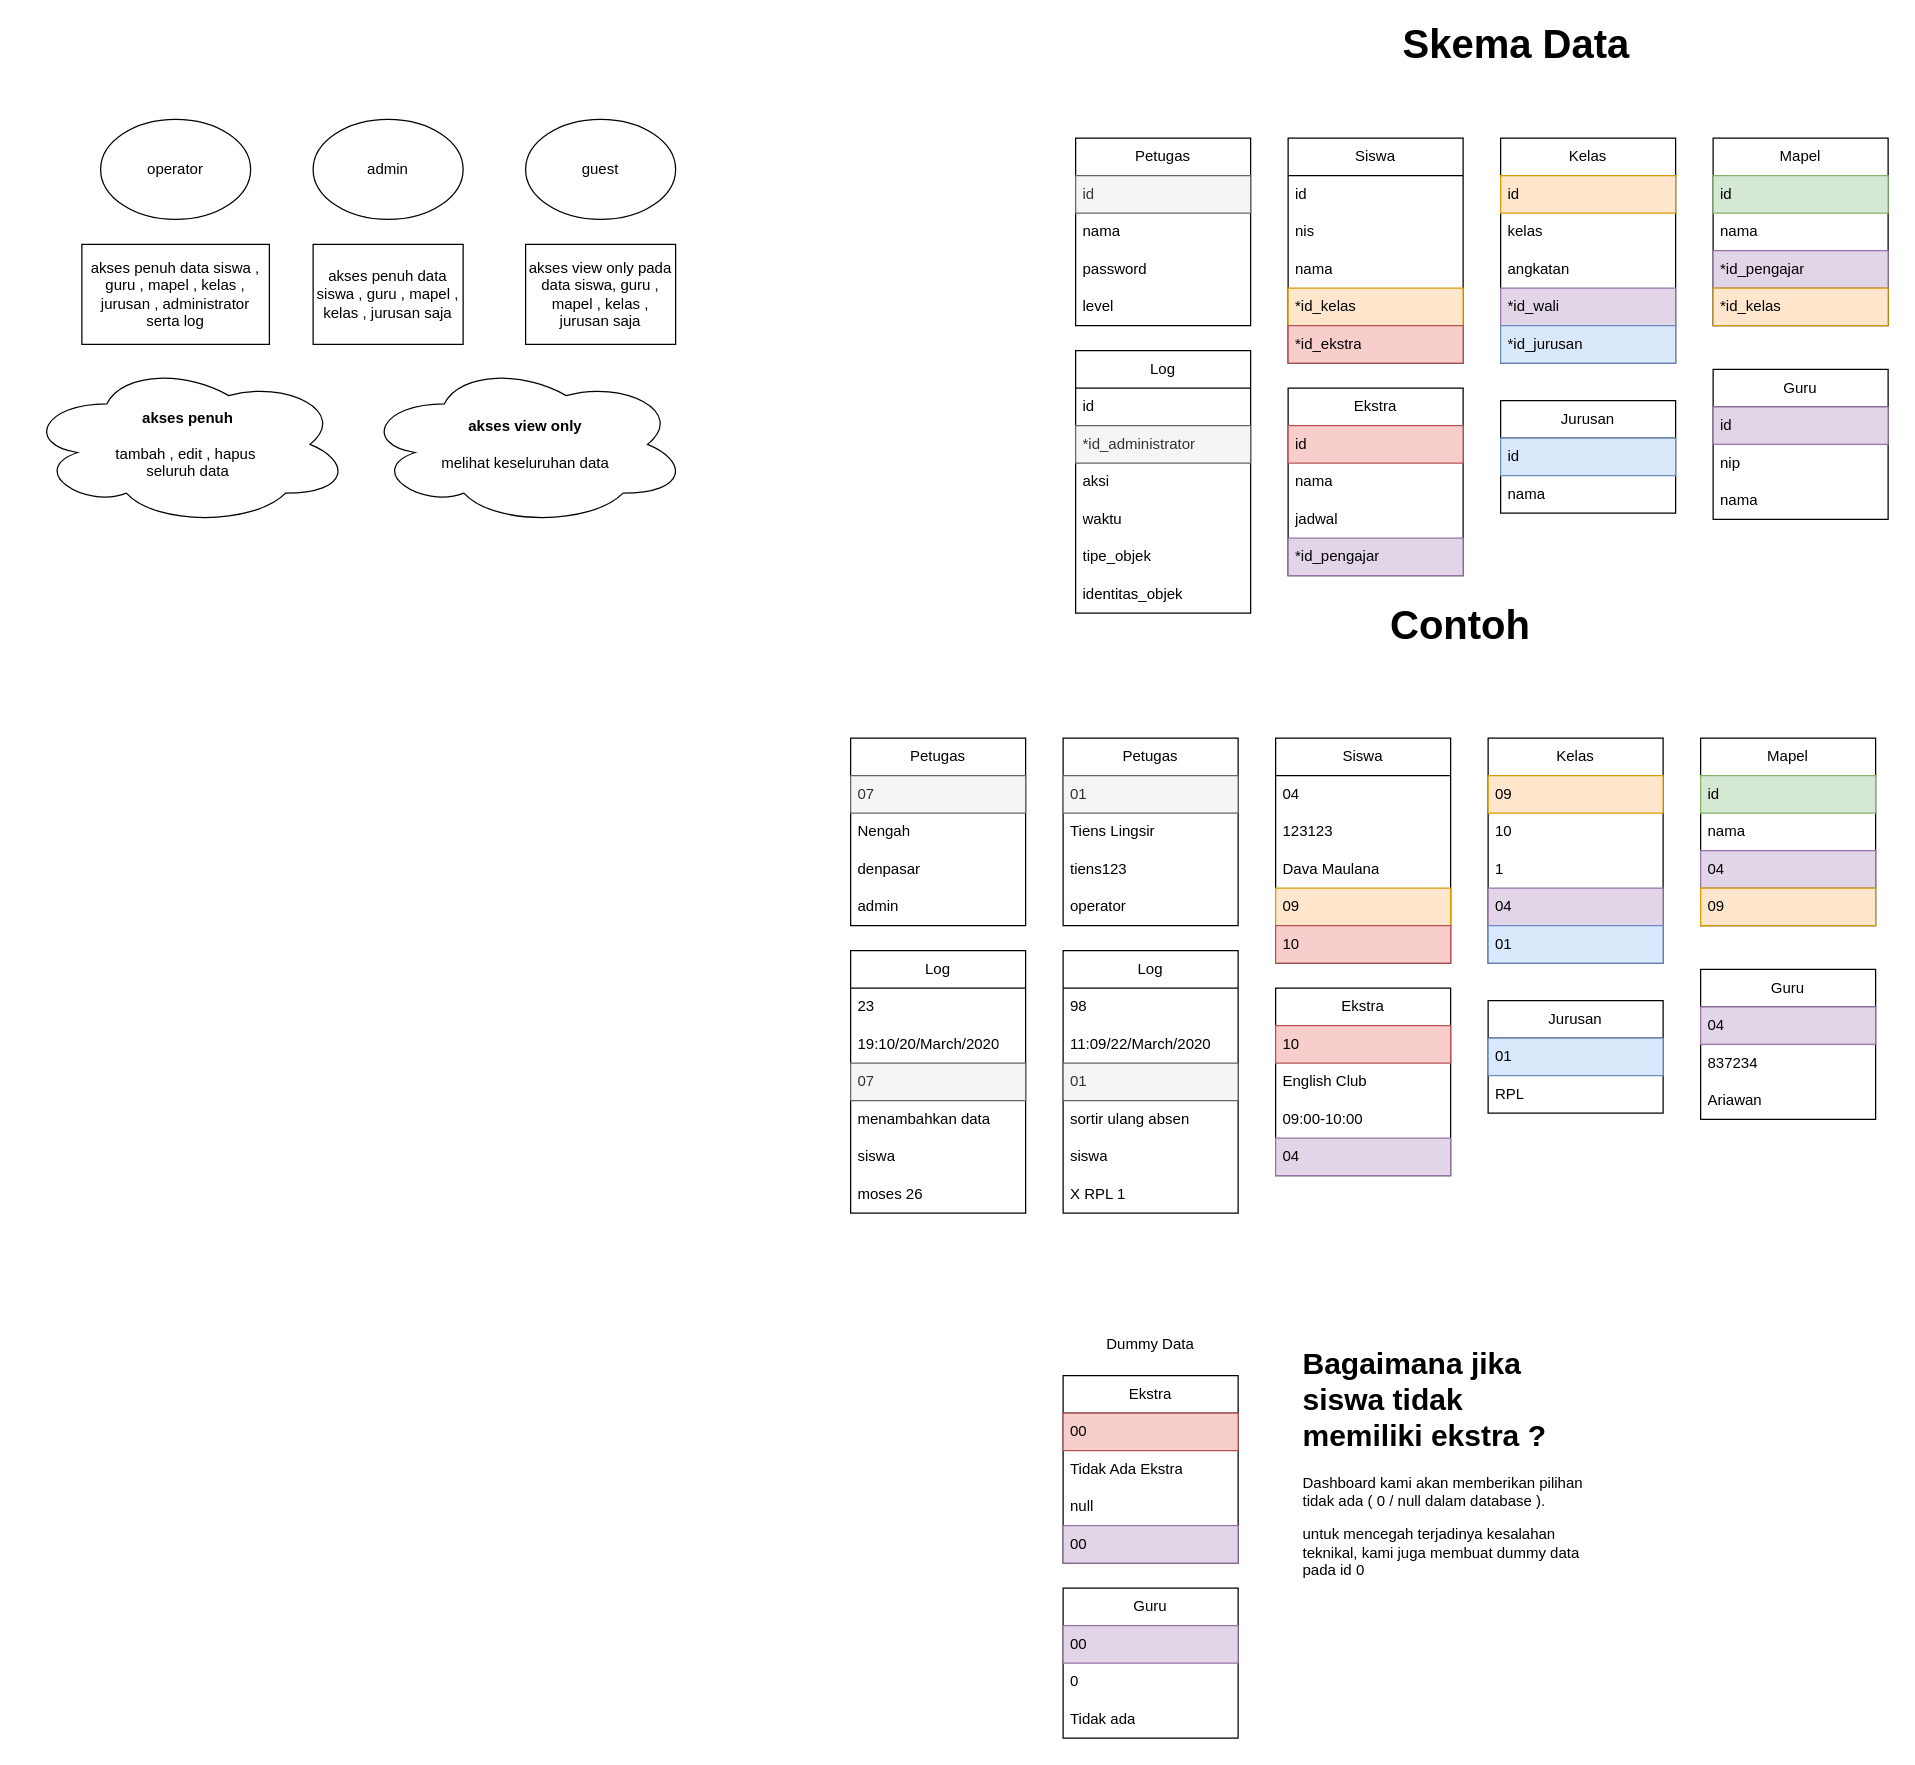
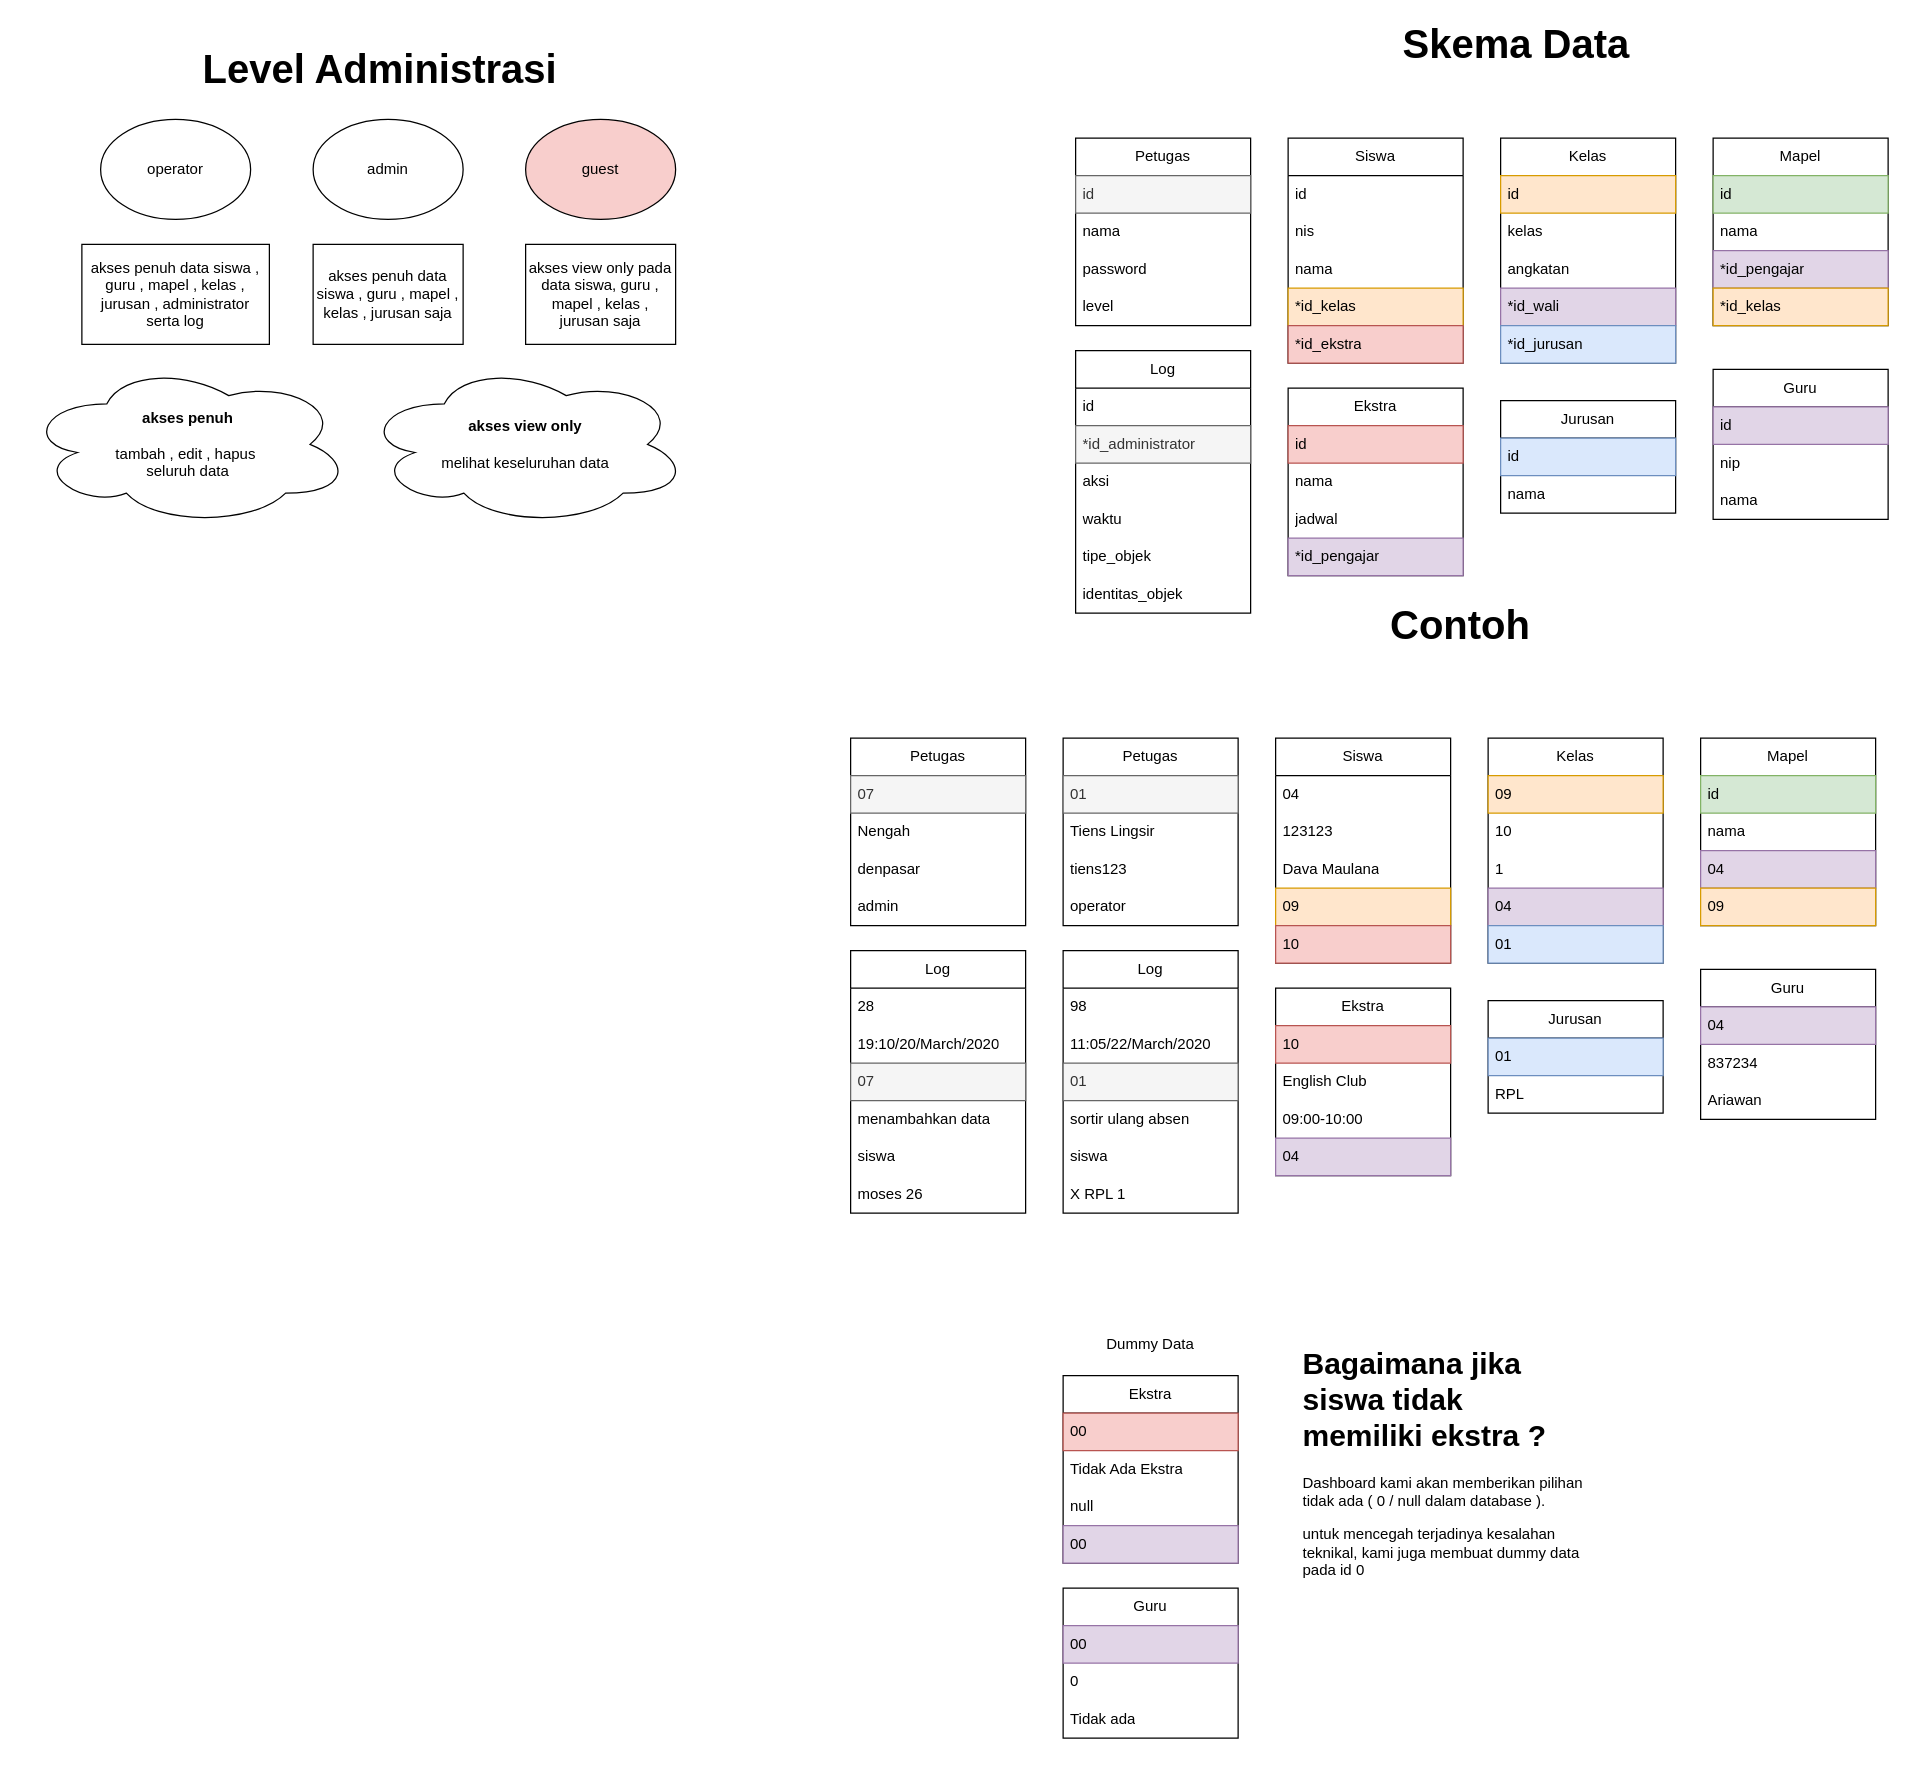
+ <mxCell id="46" value="Level Administrasi" style="text;html=1;align=left;verticalAlign=middle;whiteSpace=wrap;rounded=0;fontStyle=1;fontSize=32;" parent="1" vertex="1"><mxGeometry x="160" y="40" width="300" height="30" as="geometry" /></mxCell>
- <mxCell id="42" value="guest" style="ellipse;whiteSpace=wrap;html=1;" parent="1" vertex="1"><mxGeometry x="420" y="95" width="120" height="80" as="geometry" /></mxCell>
+ <mxCell id="42" value="guest" style="ellipse;whiteSpace=wrap;html=1;fillColor=#f8cecc;" parent="1" vertex="1"><mxGeometry x="420" y="95" width="120" height="80" as="geometry" /></mxCell>
- <mxCell id="83" value="23" style="text;strokeColor=none;fillColor=none;align=left;verticalAlign=middle;spacingLeft=4;spacingRight=4;overflow=hidden;points=[[0,0.5],[1,0.5]];portConstraint=eastwest;rotatable=0;whiteSpace=wrap;html=1;" parent="82" vertex="1"><mxGeometry y="30" width="140" height="30" as="geometry" /></mxCell>
+ <mxCell id="83" value="28" style="text;strokeColor=none;fillColor=none;align=left;verticalAlign=middle;spacingLeft=4;spacingRight=4;overflow=hidden;points=[[0,0.5],[1,0.5]];portConstraint=eastwest;rotatable=0;whiteSpace=wrap;html=1;" parent="82" vertex="1"><mxGeometry y="30" width="140" height="30" as="geometry" /></mxCell>
- <mxCell id="108" value="11:09/22/March/2020" style="text;strokeColor=none;fillColor=none;align=left;verticalAlign=middle;spacingLeft=4;spacingRight=4;overflow=hidden;points=[[0,0.5],[1,0.5]];portConstraint=eastwest;rotatable=0;whiteSpace=wrap;html=1;" parent="106" vertex="1"><mxGeometry y="60" width="140" height="30" as="geometry" /></mxCell>
+ <mxCell id="108" value="11:05/22/March/2020" style="text;strokeColor=none;fillColor=none;align=left;verticalAlign=middle;spacingLeft=4;spacingRight=4;overflow=hidden;points=[[0,0.5],[1,0.5]];portConstraint=eastwest;rotatable=0;whiteSpace=wrap;html=1;" parent="106" vertex="1"><mxGeometry y="60" width="140" height="30" as="geometry" /></mxCell>
